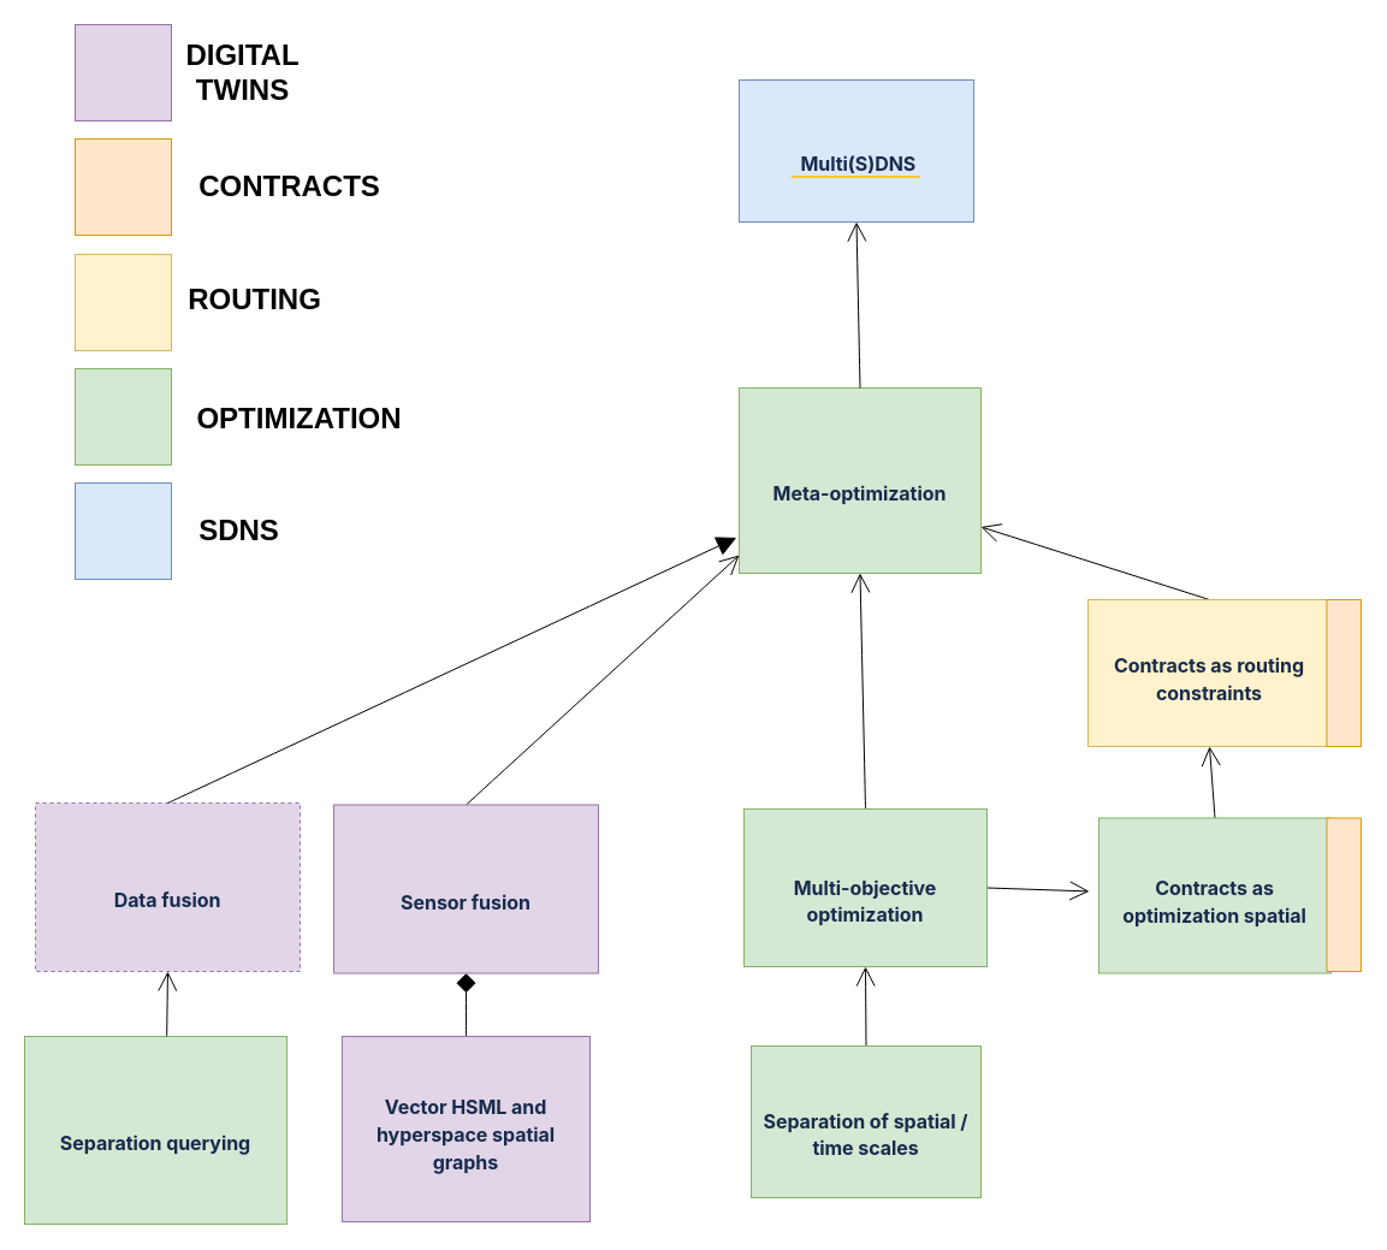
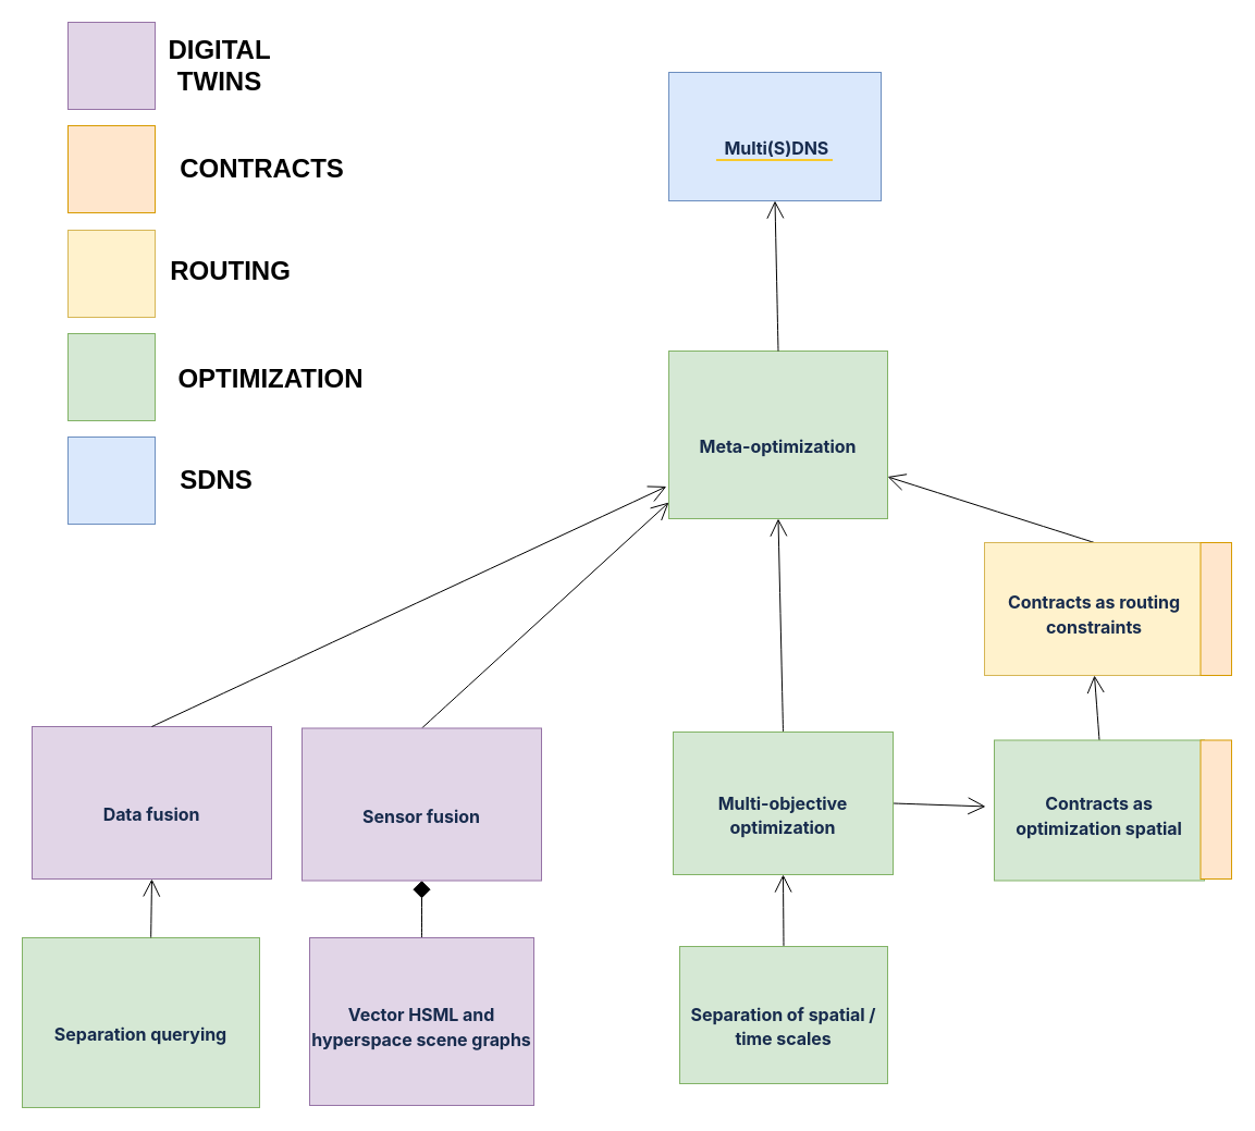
- <mxCell id="32" style="edgeStyle=none;curved=1;rounded=0;orthogonalLoop=1;jettySize=auto;html=1;exitX=0.5;exitY=0;exitDx=0;exitDy=0;entryX=-0.011;entryY=0.808;entryDx=0;entryDy=0;endArrow=block;startSize=14;endSize=14;sourcePerimeterSpacing=8;targetPerimeterSpacing=8;entryPerimeter=0;" edge="1" parent="1" source="29" target="10"><mxGeometry relative="1" as="geometry"><mxPoint x="397" y="678.5" as="sourcePoint" /><mxPoint x="624" y="471.062" as="targetPoint" /></mxGeometry></mxCell>
+ <mxCell id="32" style="edgeStyle=none;curved=1;rounded=0;orthogonalLoop=1;jettySize=auto;html=1;exitX=0.5;exitY=0;exitDx=0;exitDy=0;entryX=-0.011;entryY=0.808;entryDx=0;entryDy=0;endArrow=open;startSize=14;endSize=14;sourcePerimeterSpacing=8;targetPerimeterSpacing=8;entryPerimeter=0;" edge="1" parent="1" source="29" target="10"><mxGeometry relative="1" as="geometry"><mxPoint x="397" y="678.5" as="sourcePoint" /><mxPoint x="624" y="471.062" as="targetPoint" /></mxGeometry></mxCell>
- <mxCell id="29" value="&lt;h4 style=&quot;margin: 1.357em 0px 0px; padding: 0px; font-size: 16px; line-height: 1.428; color: rgb(23, 43, 77); letter-spacing: -0.003em; font-family: -apple-system, BlinkMacSystemFont, &amp;quot;Segoe UI&amp;quot;, Roboto, Oxygen, Ubuntu, &amp;quot;Fira Sans&amp;quot;, &amp;quot;Droid Sans&amp;quot;, &amp;quot;Helvetica Neue&amp;quot;, sans-serif; text-align: start;&quot; data-renderer-start-pos=&quot;2463&quot; id=&quot;Sensor-fusion&quot;&gt;Data fusion&lt;/h4&gt;" style="rounded=0;whiteSpace=wrap;html=1;hachureGap=4;fillColor=#e1d5e7;strokeColor=#9673a6;dashed=1;" vertex="1" parent="1"><mxGeometry x="29" y="667" width="220" height="140" as="geometry" /></mxCell>
+ <mxCell id="29" value="&lt;h4 style=&quot;margin: 1.357em 0px 0px; padding: 0px; font-size: 16px; line-height: 1.428; color: rgb(23, 43, 77); letter-spacing: -0.003em; font-family: -apple-system, BlinkMacSystemFont, &amp;quot;Segoe UI&amp;quot;, Roboto, Oxygen, Ubuntu, &amp;quot;Fira Sans&amp;quot;, &amp;quot;Droid Sans&amp;quot;, &amp;quot;Helvetica Neue&amp;quot;, sans-serif; text-align: start;&quot; data-renderer-start-pos=&quot;2463&quot; id=&quot;Sensor-fusion&quot;&gt;Data fusion&lt;/h4&gt;" style="rounded=0;whiteSpace=wrap;html=1;hachureGap=4;fillColor=#e1d5e7;strokeColor=#9673a6;" vertex="1" parent="1"><mxGeometry x="29" y="667" width="220" height="140" as="geometry" /></mxCell>
- <mxCell id="14" value="&lt;h4 style=&quot;margin: 10px 0px 0px; padding: 0px; font-size: 16px; line-height: 1.428; color: rgb(23, 43, 77); letter-spacing: -0.003em; font-family: -apple-system, BlinkMacSystemFont, &amp;quot;Segoe UI&amp;quot;, Roboto, Oxygen, Ubuntu, &amp;quot;Fira Sans&amp;quot;, &amp;quot;Droid Sans&amp;quot;, &amp;quot;Helvetica Neue&amp;quot;, sans-serif;&quot; data-renderer-start-pos=&quot;2412&quot; id=&quot;Vector-HSML-and--hyperspace-scene-graphs&quot;&gt;Vector HSML and  hyperspace spatial graphs &lt;/h4&gt;" style="rounded=0;whiteSpace=wrap;html=1;hachureGap=4;fillColor=#e1d5e7;strokeColor=#9673a6;align=center;" parent="1" vertex="1"><mxGeometry x="284" y="861" width="206" height="154" as="geometry" /></mxCell>
+ <mxCell id="14" value="&lt;h4 style=&quot;margin: 10px 0px 0px; padding: 0px; font-size: 16px; line-height: 1.428; color: rgb(23, 43, 77); letter-spacing: -0.003em; font-family: -apple-system, BlinkMacSystemFont, &amp;quot;Segoe UI&amp;quot;, Roboto, Oxygen, Ubuntu, &amp;quot;Fira Sans&amp;quot;, &amp;quot;Droid Sans&amp;quot;, &amp;quot;Helvetica Neue&amp;quot;, sans-serif;&quot; data-renderer-start-pos=&quot;2412&quot; id=&quot;Vector-HSML-and--hyperspace-scene-graphs&quot;&gt;Vector HSML and  hyperspace scene graphs &lt;/h4&gt;" style="rounded=0;whiteSpace=wrap;html=1;hachureGap=4;fillColor=#e1d5e7;strokeColor=#9673a6;align=center;" parent="1" vertex="1"><mxGeometry x="284" y="861" width="206" height="154" as="geometry" /></mxCell>
